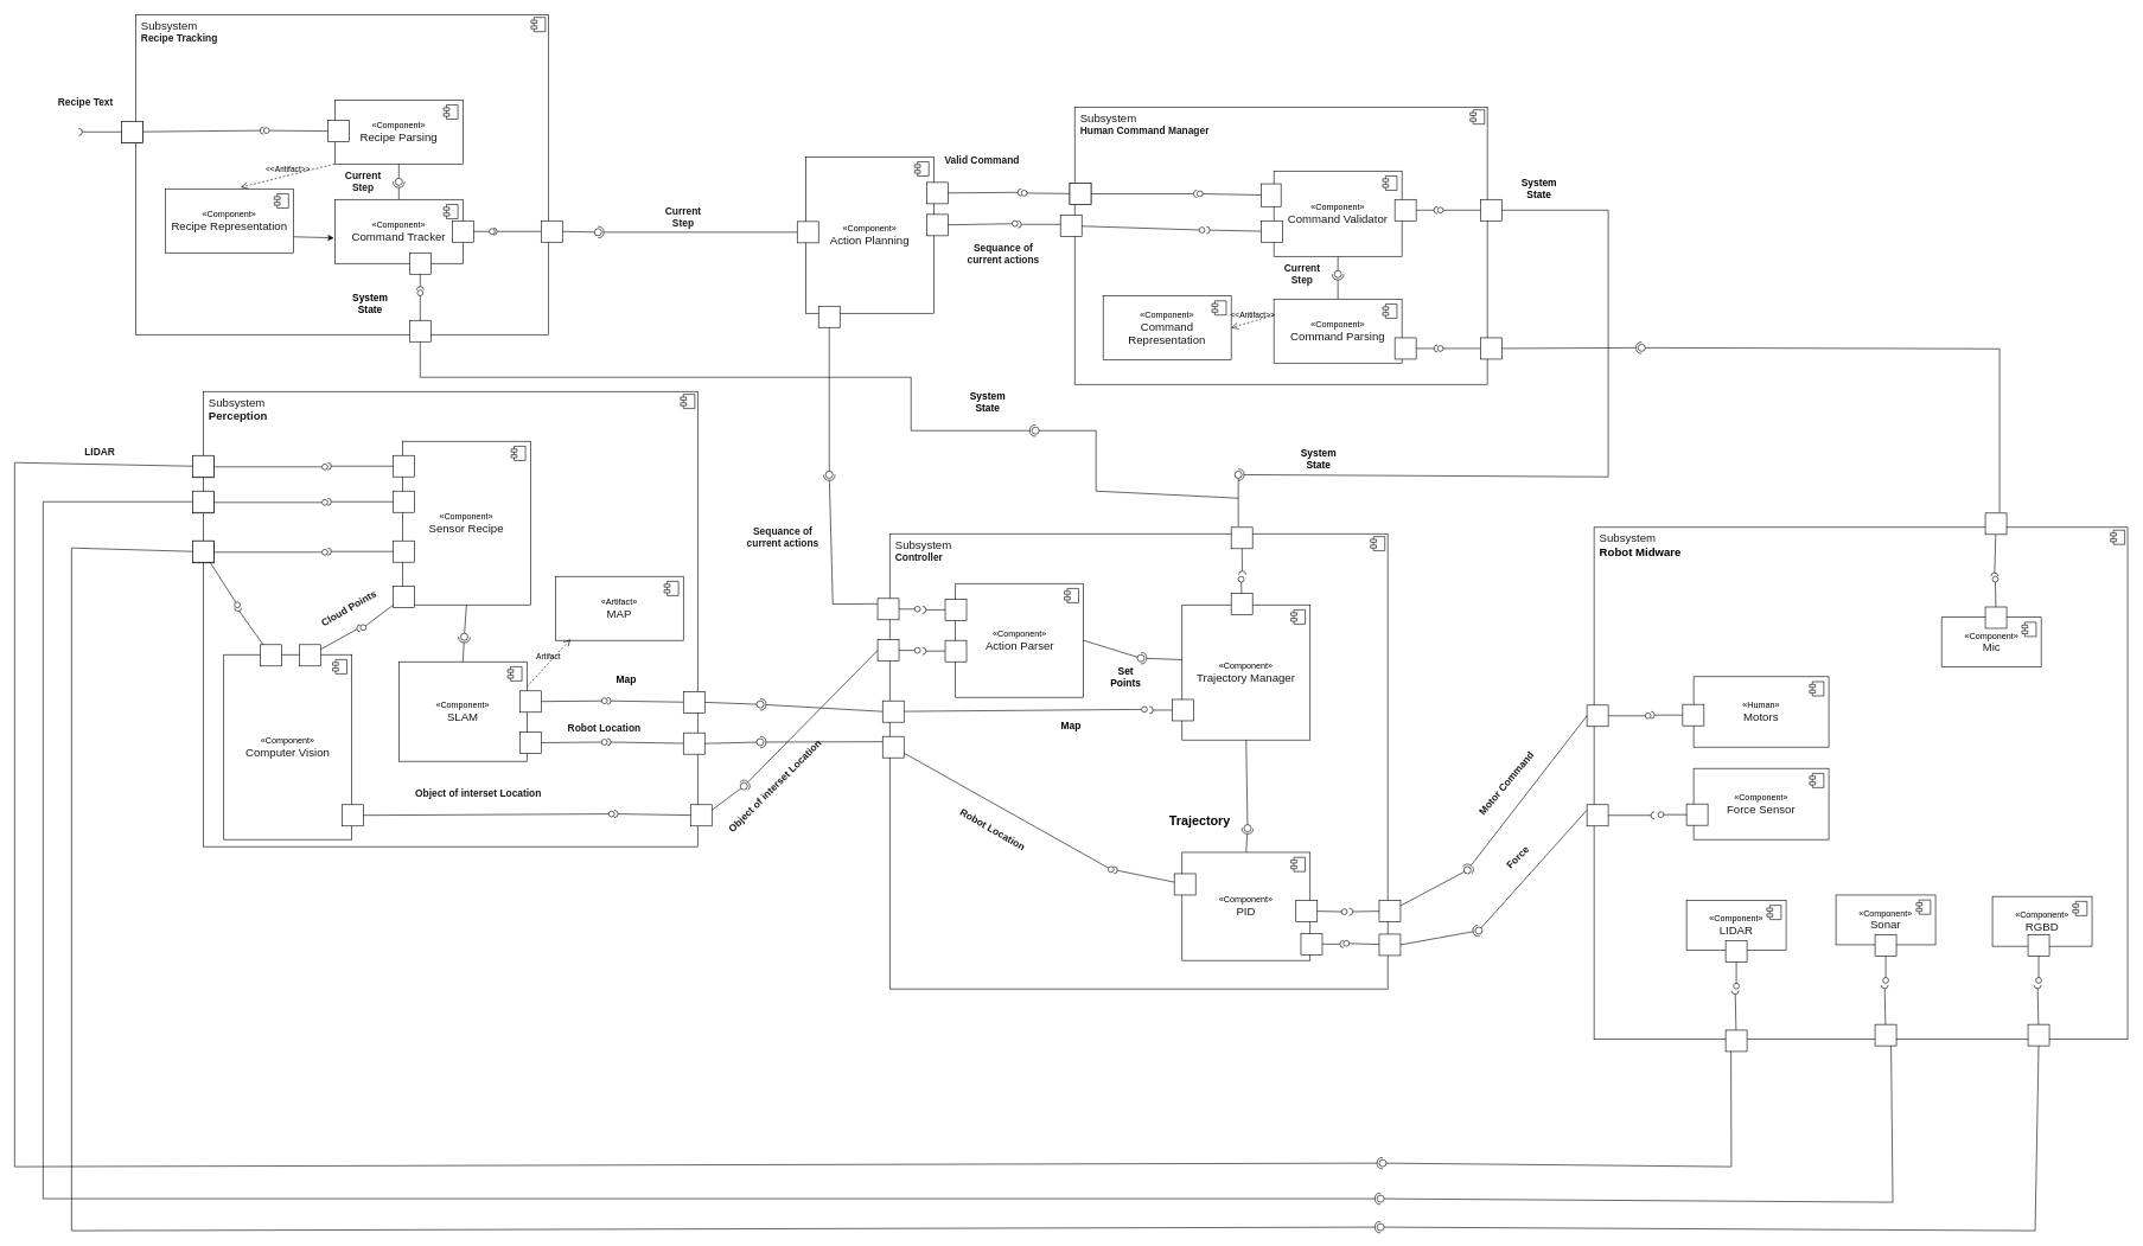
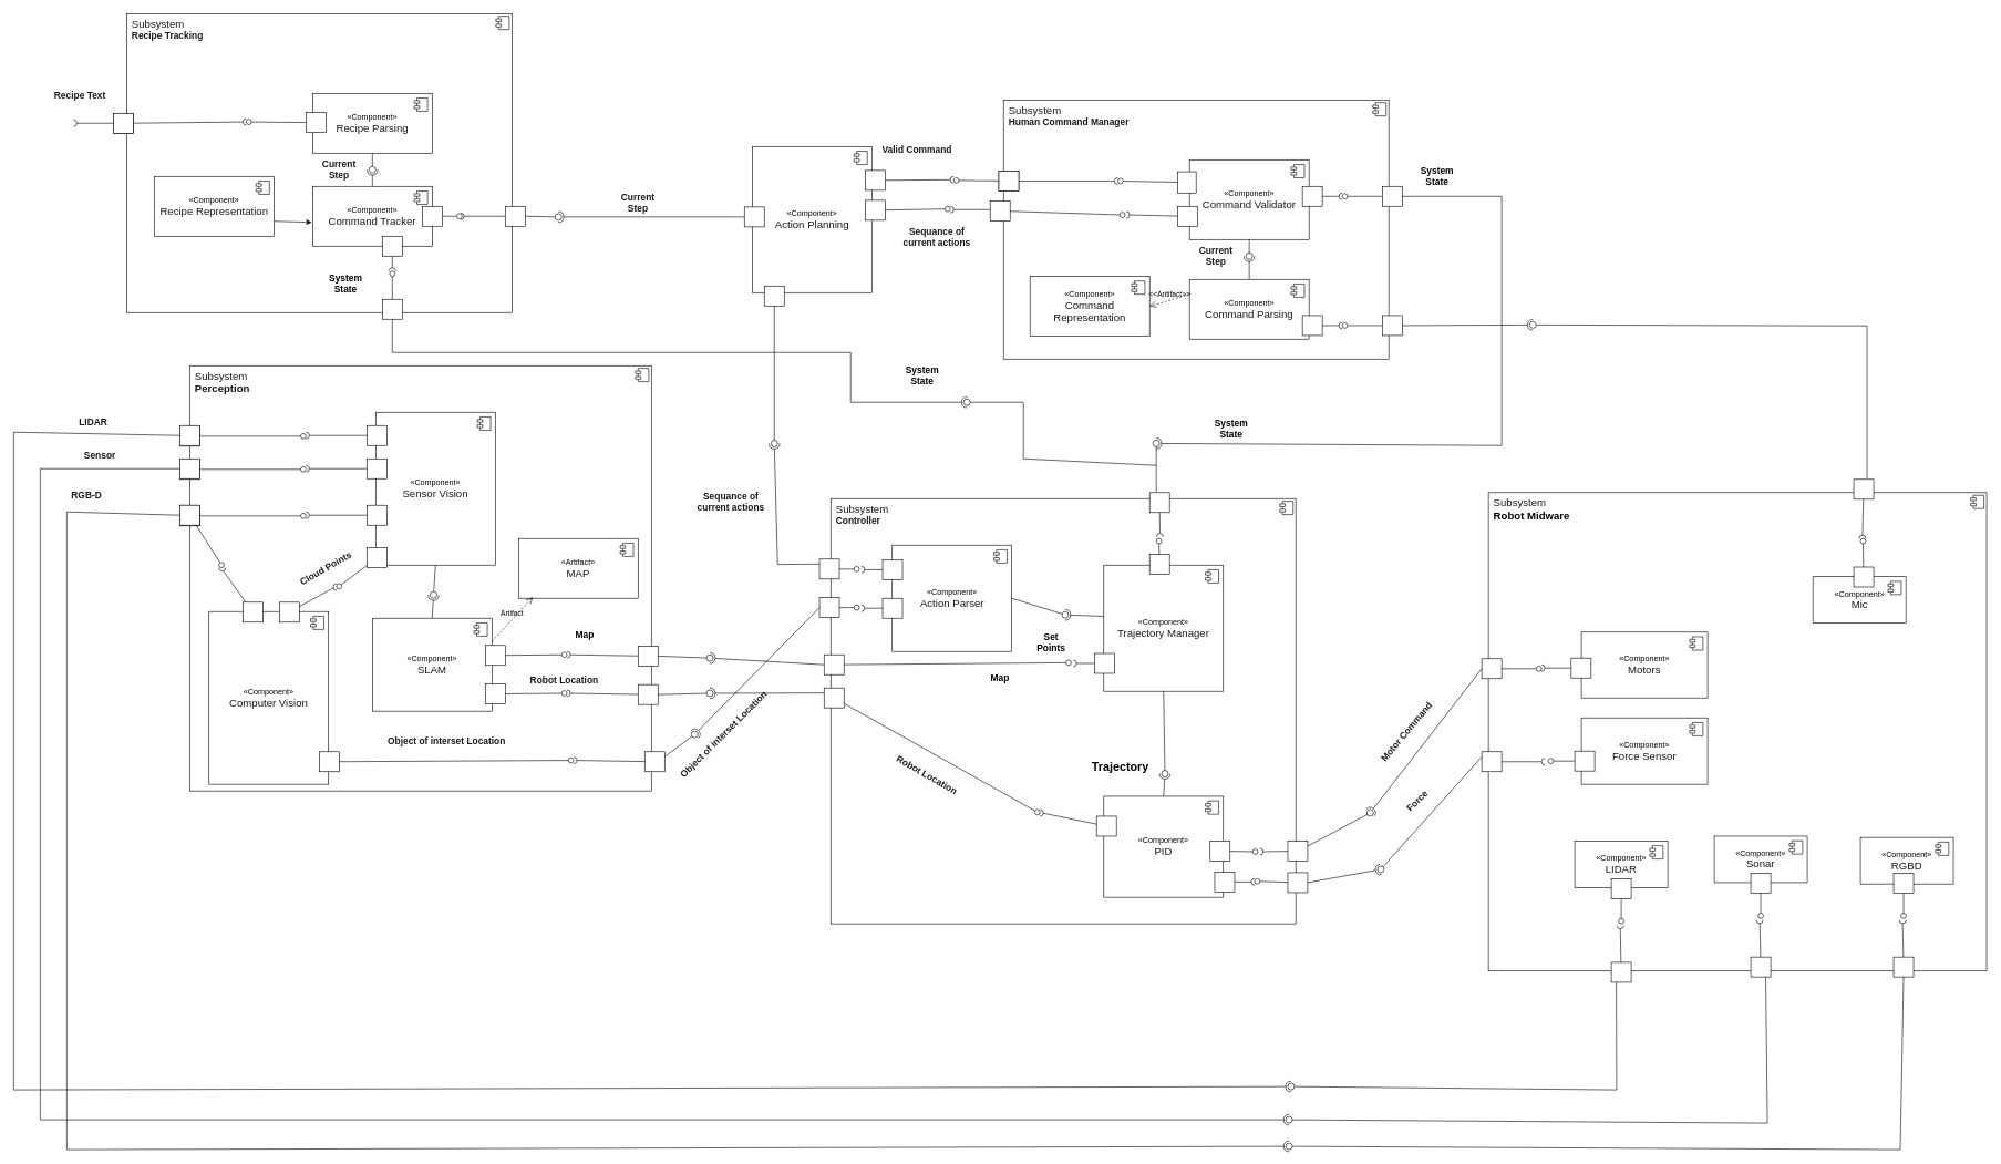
- <mxCell id="42" value="&amp;lt;&amp;lt;Aritifact&amp;gt;&amp;gt;" style="endArrow=open;startArrow=none;endFill=0;startFill=0;endSize=8;html=1;verticalAlign=bottom;dashed=1;labelBackgroundColor=none;exitX=0;exitY=1;exitDx=0;exitDy=0;entryX=0.587;entryY=-0.024;entryDx=0;entryDy=0;entryPerimeter=0;" parent="1" source="4" target="40" edge="1"><mxGeometry width="160" relative="1" as="geometry"><mxPoint x="-70" y="270" as="sourcePoint" /><mxPoint x="90" y="270" as="targetPoint" /></mxGeometry></mxCell>
+ <mxCell id="134" value="&lt;span style=&quot;color: rgb(25, 25, 25); font-family: Arial; white-space-collapse: preserve; background-color: rgb(255, 255, 255);&quot;&gt;&lt;font style=&quot;font-size: 14px;&quot;&gt;&lt;b style=&quot;&quot;&gt;Sensor&lt;/b&gt;&lt;/font&gt;&lt;/span&gt;" style="text;html=1;align=center;verticalAlign=middle;whiteSpace=wrap;rounded=0;" parent="1" vertex="1"><mxGeometry x="90" y="670" width="120" height="30" as="geometry" /></mxCell>
- <mxCell id="103" value="«Component»&lt;div style=&quot;text-align: left;&quot;&gt;&lt;font face=&quot;Arial&quot; color=&quot;#191919&quot;&gt;&lt;span style=&quot;font-size: 16px; white-space-collapse: preserve; background-color: rgb(255, 255, 255);&quot;&gt;Sensor Recipe&lt;/span&gt;&lt;/font&gt;&lt;/div&gt;" style="html=1;dropTarget=0;whiteSpace=wrap;" parent="1" vertex="1"><mxGeometry x="565" y="620" width="180" height="230" as="geometry" /></mxCell>
+ <mxCell id="103" value="«Component»&lt;div style=&quot;text-align: left;&quot;&gt;&lt;font face=&quot;Arial&quot; color=&quot;#191919&quot;&gt;&lt;span style=&quot;font-size: 16px; white-space-collapse: preserve; background-color: rgb(255, 255, 255);&quot;&gt;Sensor Vision&lt;/span&gt;&lt;/font&gt;&lt;/div&gt;" style="html=1;dropTarget=0;whiteSpace=wrap;" parent="1" vertex="1"><mxGeometry x="565" y="620" width="180" height="230" as="geometry" /></mxCell>
+ <mxCell id="135" value="&lt;span style=&quot;color: rgb(25, 25, 25); font-family: Arial; white-space-collapse: preserve; background-color: rgb(255, 255, 255);&quot;&gt;&lt;font style=&quot;font-size: 14px;&quot;&gt;&lt;b style=&quot;&quot;&gt;RGB-D&lt;/b&gt;&lt;/font&gt;&lt;/span&gt;" style="text;html=1;align=center;verticalAlign=middle;whiteSpace=wrap;rounded=0;" parent="1" vertex="1"><mxGeometry x="70" y="730" width="120" height="30" as="geometry" /></mxCell>
- <mxCell id="154" value="&lt;font style=&quot;font-size: 14px;&quot; face=&quot;Arial&quot;&gt;&lt;span style=&quot;white-space-collapse: preserve; background-color: rgb(255, 255, 255);&quot;&gt;&lt;b style=&quot;&quot;&gt;Set Points&lt;/b&gt;&lt;/span&gt;&lt;/font&gt;" style="text;html=1;align=center;verticalAlign=middle;whiteSpace=wrap;rounded=0;" parent="1" vertex="1"><mxGeometry x="1552" y="936" width="60" height="30" as="geometry" /></mxCell>
+ <mxCell id="154" value="&lt;font style=&quot;font-size: 14px;&quot; face=&quot;Arial&quot;&gt;&lt;span style=&quot;white-space-collapse: preserve; background-color: rgb(255, 255, 255);&quot;&gt;&lt;b style=&quot;&quot;&gt;Set Points&lt;/b&gt;&lt;/span&gt;&lt;/font&gt;" style="text;html=1;align=center;verticalAlign=middle;whiteSpace=wrap;rounded=0;" parent="1" vertex="1"><mxGeometry x="1552" y="951" width="60" height="30" as="geometry" /></mxCell>
- <mxCell id="241" value="«Human»&lt;div style=&quot;&quot;&gt;&lt;span style=&quot;color: rgb(25, 25, 25); font-family: Arial; font-size: 16px; white-space-collapse: preserve; background-color: rgb(255, 255, 255);&quot;&gt;Motors&lt;/span&gt;&lt;/div&gt;" style="html=1;dropTarget=0;whiteSpace=wrap;align=center;" parent="1" vertex="1"><mxGeometry x="2380" y="951" width="190" height="99" as="geometry" /></mxCell>
+ <mxCell id="241" value="«Component»&lt;div style=&quot;&quot;&gt;&lt;span style=&quot;color: rgb(25, 25, 25); font-family: Arial; font-size: 16px; white-space-collapse: preserve; background-color: rgb(255, 255, 255);&quot;&gt;Motors&lt;/span&gt;&lt;/div&gt;" style="html=1;dropTarget=0;whiteSpace=wrap;align=center;" parent="1" vertex="1"><mxGeometry x="2380" y="951" width="190" height="99" as="geometry" /></mxCell>
